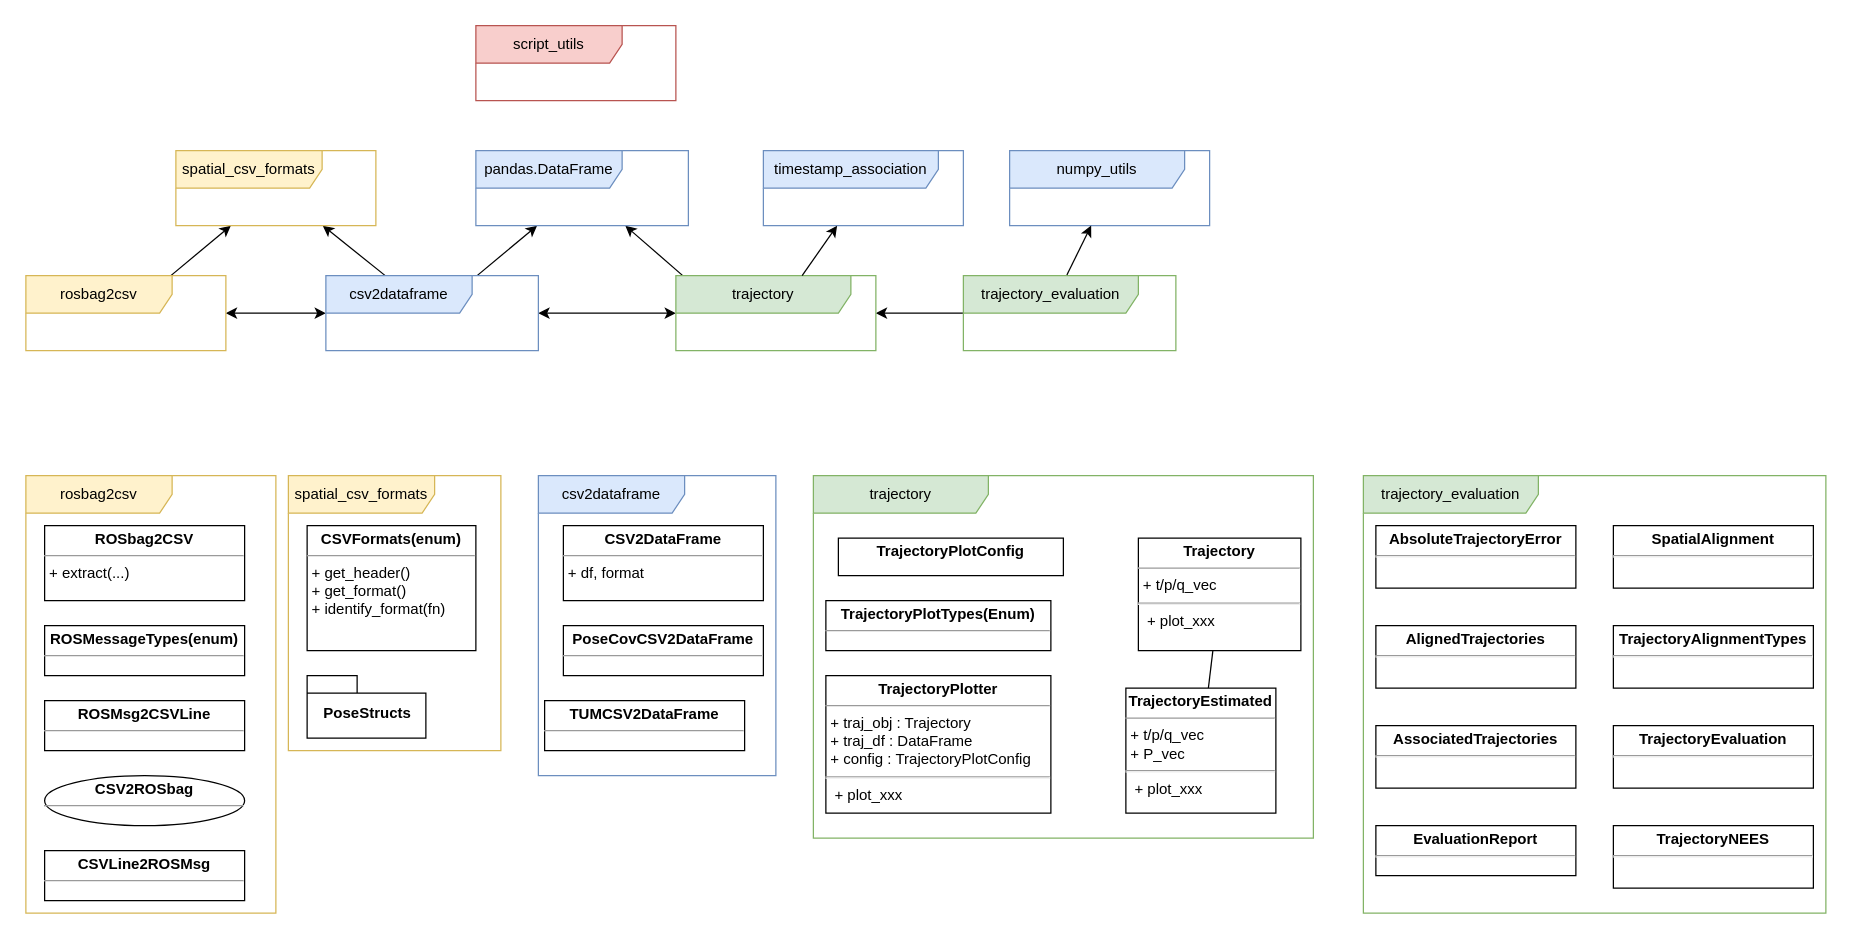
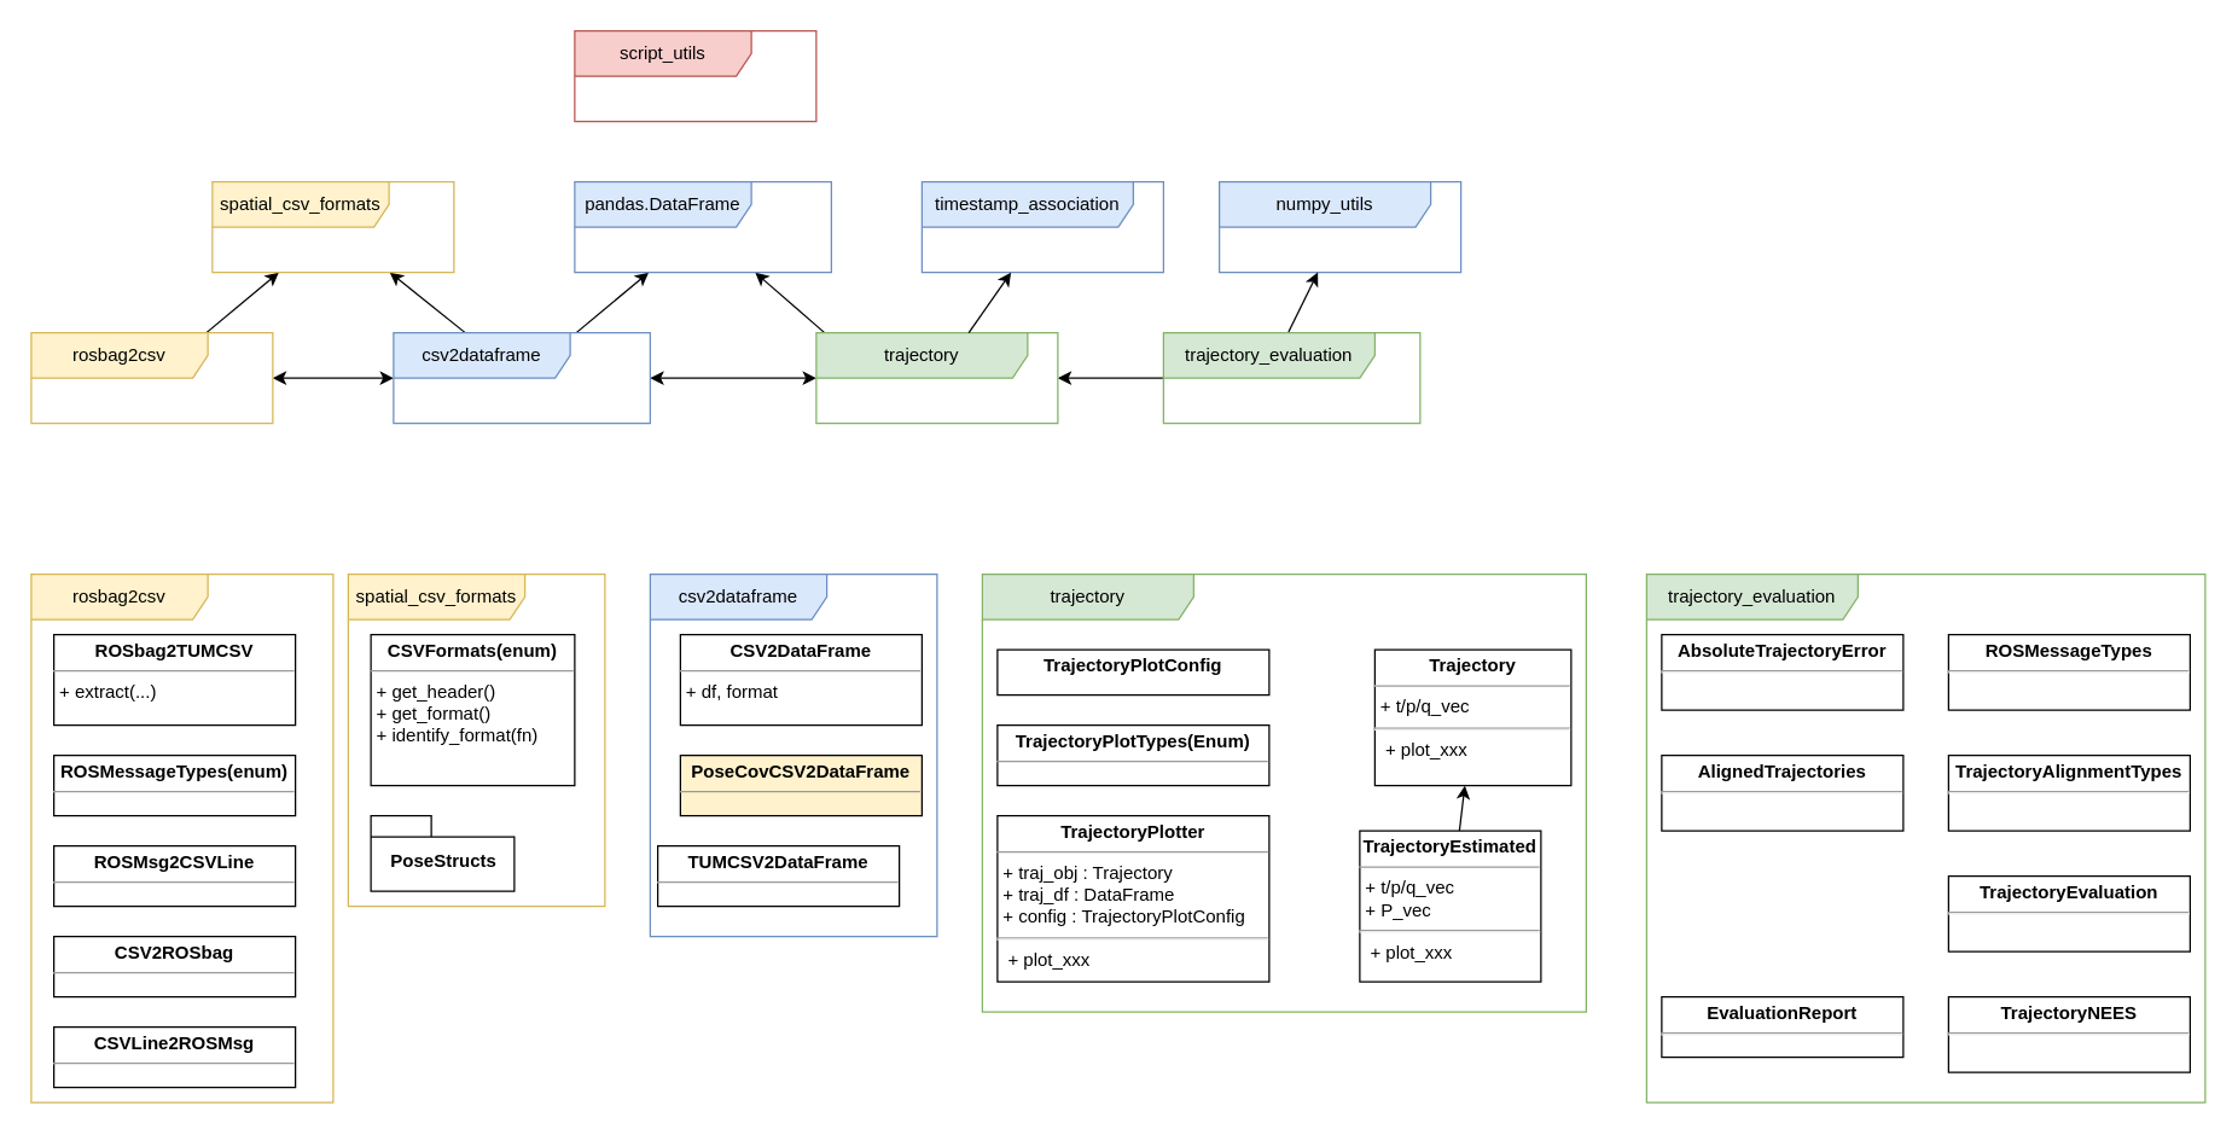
- <mxCell id="38" value="&lt;p style=&quot;margin: 0px ; margin-top: 4px ; text-align: center&quot;&gt;&lt;b style=&quot;text-align: left&quot;&gt;SpatialAlignment&lt;/b&gt;&lt;br&gt;&lt;/p&gt;&lt;hr&gt;" style="verticalAlign=top;align=left;overflow=fill;fontSize=12;fontFamily=Helvetica;html=1;" parent="33" vertex="1"><mxGeometry x="200" y="40" width="160" height="50" as="geometry" /></mxCell>
+ <mxCell id="38" value="&lt;p style=&quot;margin: 0px ; margin-top: 4px ; text-align: center&quot;&gt;&lt;b style=&quot;text-align: left&quot;&gt;ROSMessageTypes&lt;/b&gt;&lt;br&gt;&lt;/p&gt;&lt;hr&gt;" style="verticalAlign=top;align=left;overflow=fill;fontSize=12;fontFamily=Helvetica;html=1;" parent="33" vertex="1"><mxGeometry x="200" y="40" width="160" height="50" as="geometry" /></mxCell>
- <mxCell id="17" value="&lt;p style=&quot;margin: 0px ; margin-top: 4px ; text-align: center&quot;&gt;&lt;b&gt;ROSbag2CSV&lt;/b&gt;&lt;/p&gt;&lt;hr size=&quot;1&quot;&gt;&lt;p style=&quot;margin: 0px ; margin-left: 4px&quot;&gt;&lt;/p&gt;&lt;p style=&quot;margin: 0px ; margin-left: 4px&quot;&gt;+ extract(...)&lt;/p&gt;" style="verticalAlign=top;align=left;overflow=fill;fontSize=12;fontFamily=Helvetica;html=1;" parent="1" vertex="1"><mxGeometry x="35" y="420" width="160" height="60" as="geometry" /></mxCell>
+ <mxCell id="17" value="&lt;p style=&quot;margin: 0px ; margin-top: 4px ; text-align: center&quot;&gt;&lt;b&gt;ROSbag2TUMCSV&lt;/b&gt;&lt;/p&gt;&lt;hr size=&quot;1&quot;&gt;&lt;p style=&quot;margin: 0px ; margin-left: 4px&quot;&gt;&lt;/p&gt;&lt;p style=&quot;margin: 0px ; margin-left: 4px&quot;&gt;+ extract(...)&lt;/p&gt;" style="verticalAlign=top;align=left;overflow=fill;fontSize=12;fontFamily=Helvetica;html=1;" parent="1" vertex="1"><mxGeometry x="35" y="420" width="160" height="60" as="geometry" /></mxCell>
- <mxCell id="45" value="&lt;p style=&quot;margin: 0px ; margin-top: 4px ; text-align: center&quot;&gt;&lt;b&gt;TrajectoryPlotConfig&lt;/b&gt;&lt;/p&gt;" style="verticalAlign=top;align=left;overflow=fill;fontSize=12;fontFamily=Helvetica;html=1;" parent="43" vertex="1"><mxGeometry x="20" y="50" width="180" height="30" as="geometry" /></mxCell>
+ <mxCell id="45" value="&lt;p style=&quot;margin: 0px ; margin-top: 4px ; text-align: center&quot;&gt;&lt;b&gt;TrajectoryPlotConfig&lt;/b&gt;&lt;/p&gt;" style="verticalAlign=top;align=left;overflow=fill;fontSize=12;fontFamily=Helvetica;html=1;" parent="43" vertex="1"><mxGeometry x="10" y="50" width="180" height="30" as="geometry" /></mxCell>
- <mxCell id="25" value="&lt;p style=&quot;margin: 0px ; margin-top: 4px ; text-align: center&quot;&gt;&lt;b&gt;PoseCovCSV2DataFrame&lt;/b&gt;&lt;/p&gt;&lt;hr size=&quot;1&quot;&gt;&lt;p style=&quot;margin: 0px ; margin-left: 4px&quot;&gt;&lt;br&gt;&lt;/p&gt;&lt;p style=&quot;margin: 0px ; margin-left: 4px&quot;&gt;&lt;br&gt;&lt;/p&gt;" style="verticalAlign=top;align=left;overflow=fill;fontSize=12;fontFamily=Helvetica;html=1;" parent="1" vertex="1"><mxGeometry x="450" y="500" width="160" height="40" as="geometry" /></mxCell>
+ <mxCell id="25" value="&lt;p style=&quot;margin: 0px ; margin-top: 4px ; text-align: center&quot;&gt;&lt;b&gt;PoseCovCSV2DataFrame&lt;/b&gt;&lt;/p&gt;&lt;hr size=&quot;1&quot;&gt;&lt;p style=&quot;margin: 0px ; margin-left: 4px&quot;&gt;&lt;br&gt;&lt;/p&gt;&lt;p style=&quot;margin: 0px ; margin-left: 4px&quot;&gt;&lt;br&gt;&lt;/p&gt;" style="verticalAlign=top;align=left;overflow=fill;fontSize=12;fontFamily=Helvetica;html=1;fillColor=#fff2cc;" parent="1" vertex="1"><mxGeometry x="450" y="500" width="160" height="40" as="geometry" /></mxCell>
- <mxCell id="49" style="edgeStyle=none;rounded=0;orthogonalLoop=1;jettySize=auto;html=1;startArrow=none;startFill=0;endArrow=none;" parent="43" source="50" target="48" edge="1"><mxGeometry relative="1" as="geometry" /></mxCell>
+ <mxCell id="49" style="edgeStyle=none;rounded=0;orthogonalLoop=1;jettySize=auto;html=1;startArrow=none;startFill=0;" parent="43" source="50" target="48" edge="1"><mxGeometry relative="1" as="geometry" /></mxCell>
- <mxCell id="37" value="&lt;p style=&quot;margin: 0px ; margin-top: 4px ; text-align: center&quot;&gt;&lt;b&gt;AssociatedTrajectories&lt;/b&gt;&lt;/p&gt;&lt;hr&gt;" style="verticalAlign=top;align=left;overflow=fill;fontSize=12;fontFamily=Helvetica;html=1;" parent="33" vertex="1"><mxGeometry x="10" y="200" width="160" height="50" as="geometry" /></mxCell>
- <mxCell id="30" value="&lt;p style=&quot;margin: 0px ; margin-top: 4px ; text-align: center&quot;&gt;&lt;b&gt;CSV2ROSbag&lt;/b&gt;&lt;/p&gt;&lt;hr size=&quot;1&quot;&gt;&lt;p style=&quot;margin: 0px ; margin-left: 4px&quot;&gt;&lt;/p&gt;&lt;p style=&quot;margin: 0px ; margin-left: 4px&quot;&gt;&lt;br&gt;&lt;/p&gt;" style="ellipse;verticalAlign=top;align=left;overflow=fill;fontSize=12;fontFamily=Helvetica;html=1;" parent="1" vertex="1"><mxGeometry x="35" y="620" width="160" height="40" as="geometry" /></mxCell>
+ <mxCell id="30" value="&lt;p style=&quot;margin: 0px ; margin-top: 4px ; text-align: center&quot;&gt;&lt;b&gt;CSV2ROSbag&lt;/b&gt;&lt;/p&gt;&lt;hr size=&quot;1&quot;&gt;&lt;p style=&quot;margin: 0px ; margin-left: 4px&quot;&gt;&lt;/p&gt;&lt;p style=&quot;margin: 0px ; margin-left: 4px&quot;&gt;&lt;br&gt;&lt;/p&gt;" style="verticalAlign=top;align=left;overflow=fill;fontSize=12;fontFamily=Helvetica;html=1;" parent="1" vertex="1"><mxGeometry x="35" y="620" width="160" height="40" as="geometry" /></mxCell>
